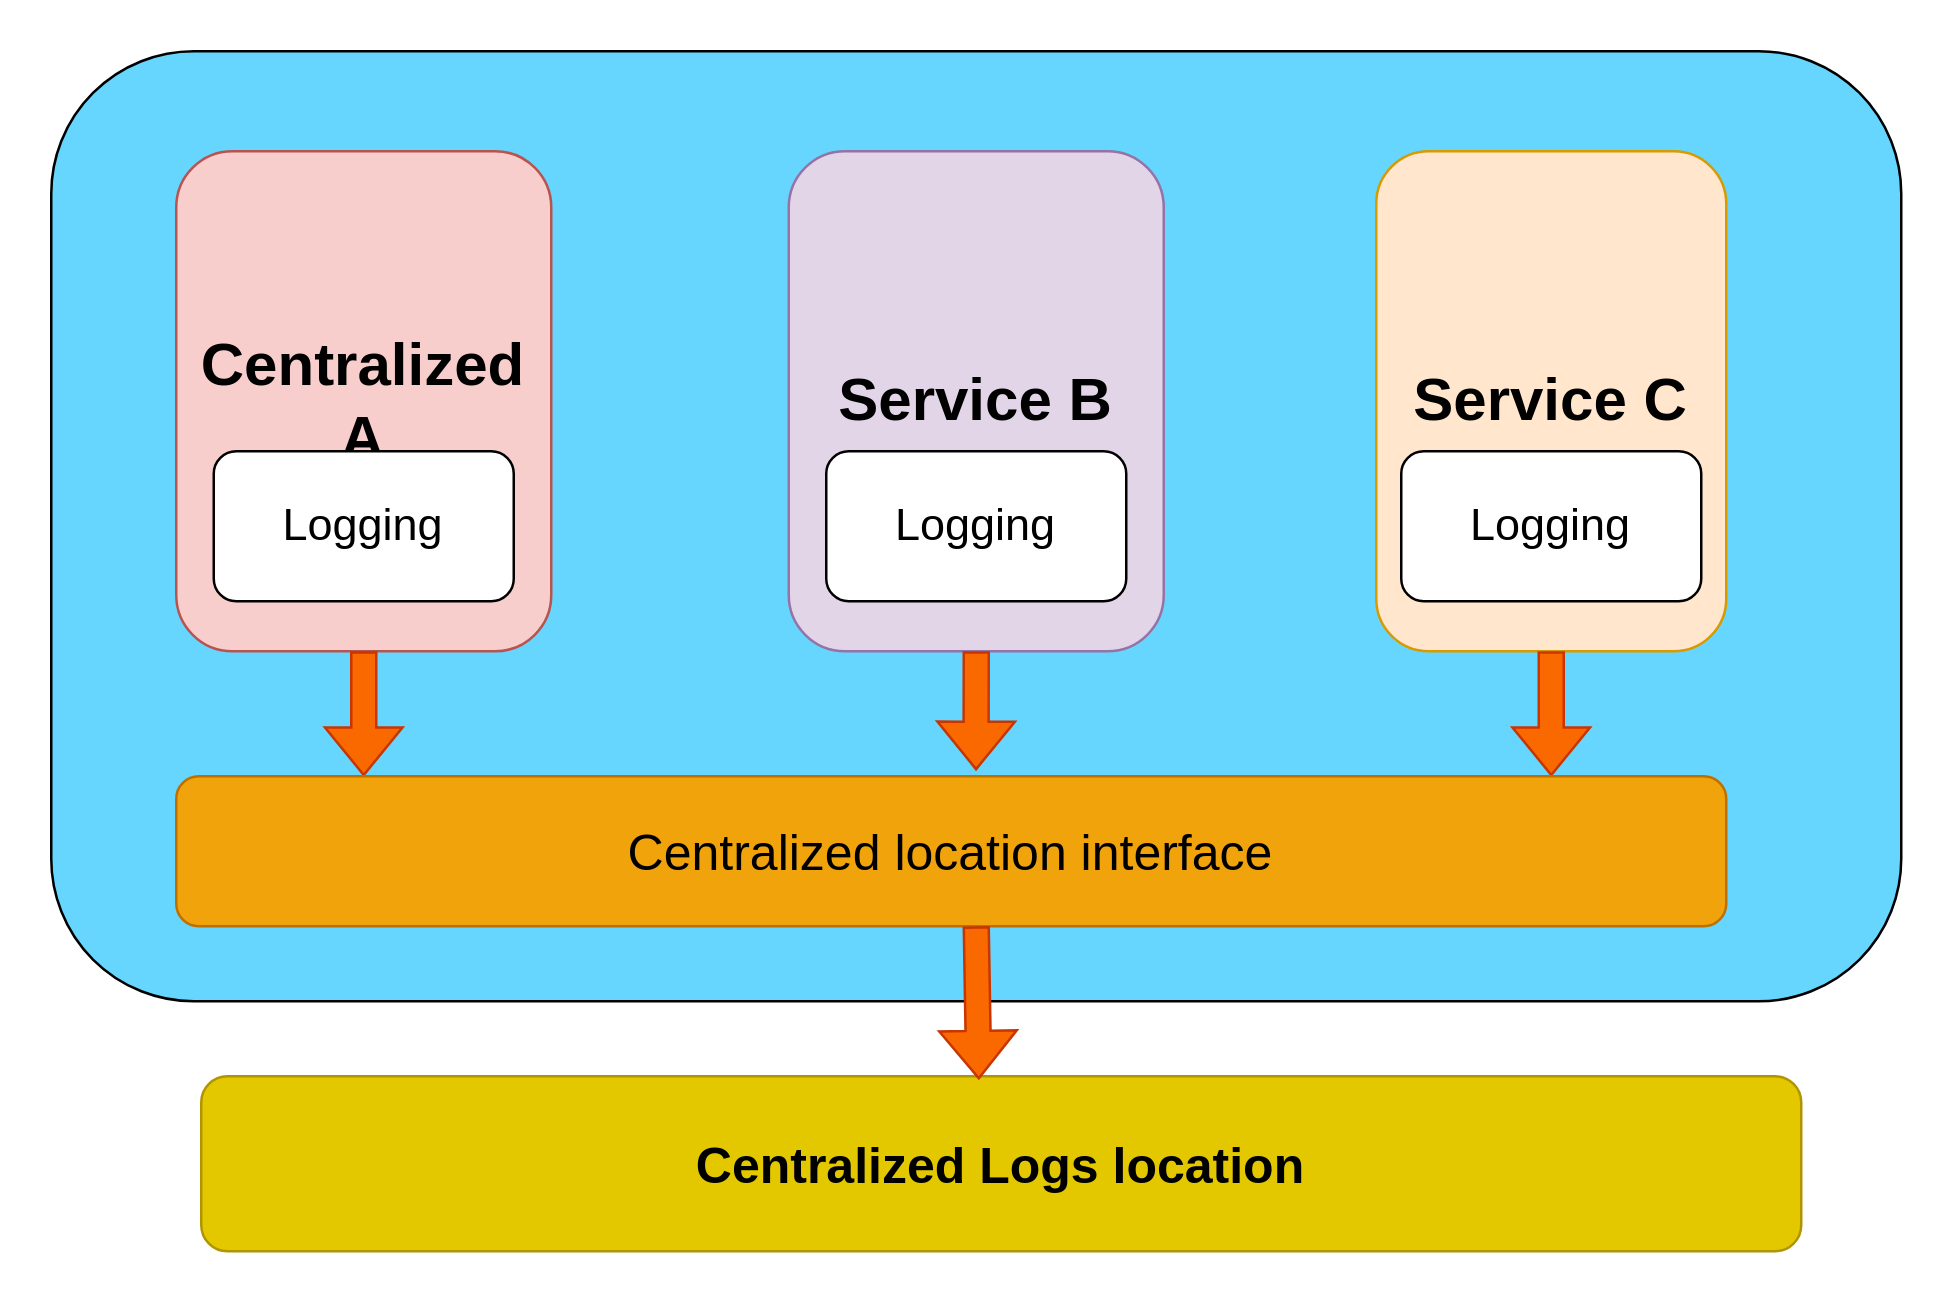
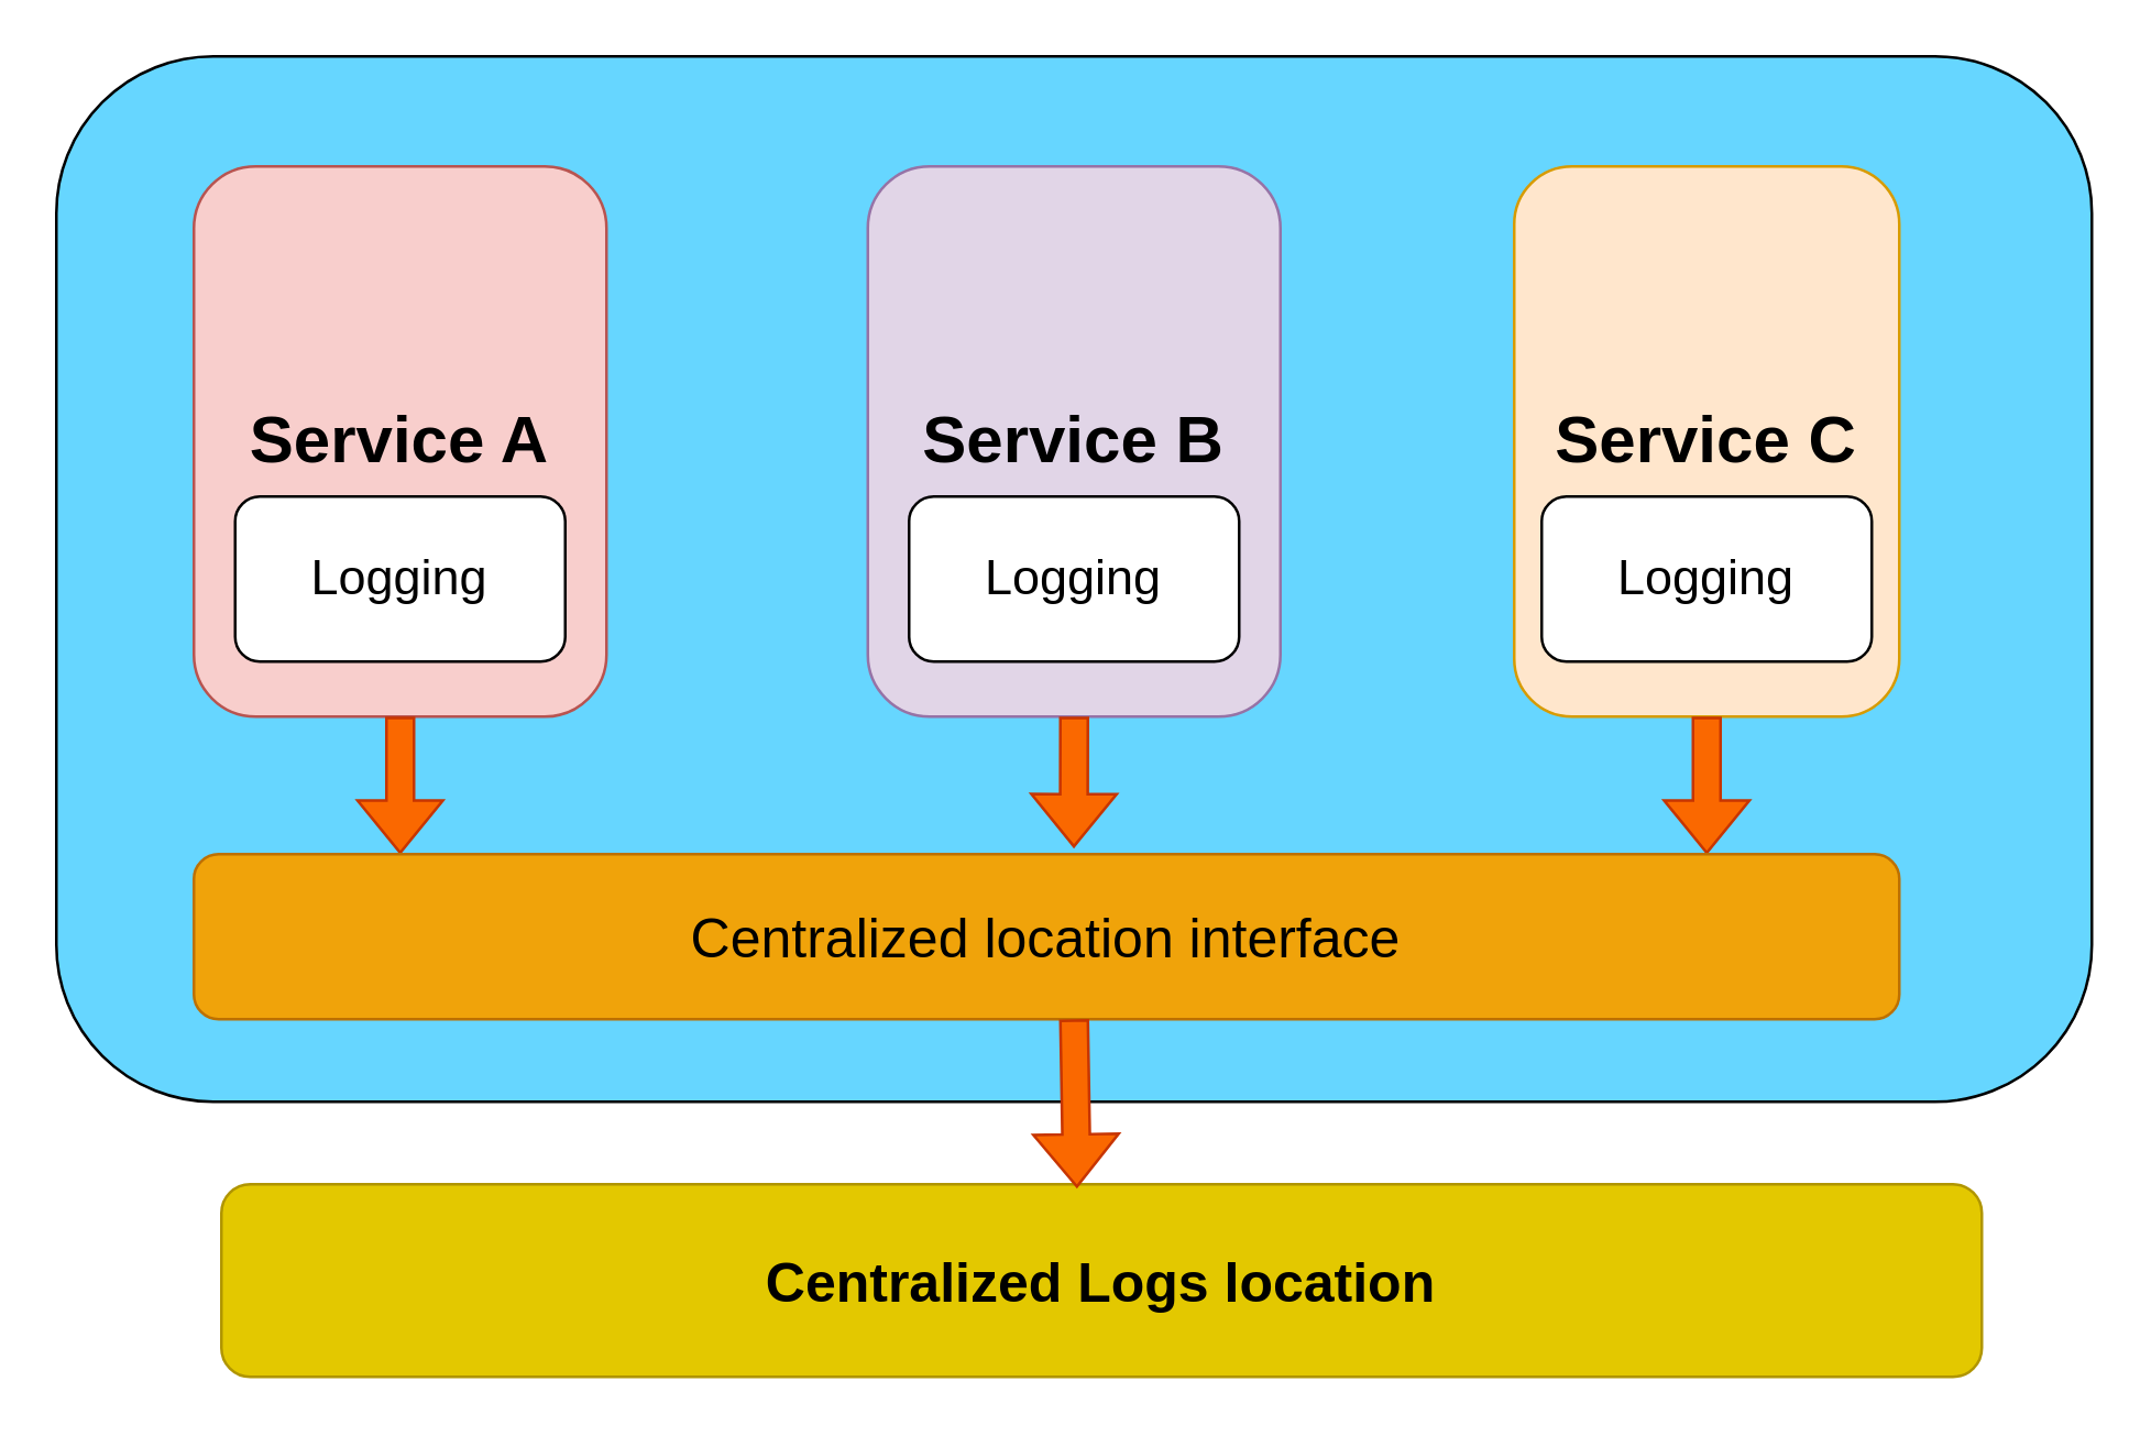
- <mxCell id="3" value="&lt;font size=&quot;1&quot;&gt;&lt;b style=&quot;font-size: 24px;&quot;&gt;Centralized A&lt;/b&gt;&lt;/font&gt;" style="rounded=1;whiteSpace=wrap;html=1;fillColor=#f8cecc;strokeColor=#b85450;" parent="1" vertex="1"><mxGeometry x="70" y="60" width="150" height="200" as="geometry" /></mxCell>
+ <mxCell id="3" value="&lt;font size=&quot;1&quot;&gt;&lt;b style=&quot;font-size: 24px;&quot;&gt;Service A&lt;/b&gt;&lt;/font&gt;" style="rounded=1;whiteSpace=wrap;html=1;fillColor=#f8cecc;strokeColor=#b85450;" parent="1" vertex="1"><mxGeometry x="70" y="60" width="150" height="200" as="geometry" /></mxCell>
